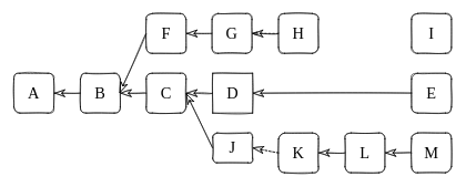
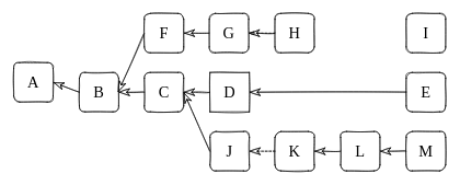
- <mxCell id="2" value="&lt;font data-font-src=&quot;https://fonts.googleapis.com/css?family=Gloria+Hallelujah&quot; style=&quot;font-size: 24px;&quot; face=&quot;Gloria Hallelujah&quot;&gt;A&lt;/font&gt;" style="rounded=1;whiteSpace=wrap;html=1;sketch=1;hachureGap=4;fontFamily=Architects Daughter;fontSource=https%3A%2F%2Ffonts.googleapis.com%2Fcss%3Ffamily%3DArchitects%2BDaughter;fontSize=20;fillColor=none;fillStyle=hachure;" vertex="1" parent="1"><mxGeometry x="20" y="110" width="60" height="60" as="geometry" /></mxCell>
+ <mxCell id="2" value="&lt;font data-font-src=&quot;https://fonts.googleapis.com/css?family=Gloria+Hallelujah&quot; style=&quot;font-size: 24px;&quot; face=&quot;Gloria Hallelujah&quot;&gt;A&lt;/font&gt;" style="rounded=1;whiteSpace=wrap;html=1;sketch=1;hachureGap=4;fontFamily=Architects Daughter;fontSource=https%3A%2F%2Ffonts.googleapis.com%2Fcss%3Ffamily%3DArchitects%2BDaughter;fontSize=20;fillColor=none;fillStyle=hachure;" vertex="1" parent="1"><mxGeometry x="20" y="95" width="60" height="60" as="geometry" /></mxCell>
- <mxCell id="11" value="J" style="rounded=1;whiteSpace=wrap;html=1;sketch=1;hachureGap=4;fontFamily=Gloria Hallelujah;fontSource=https%3A%2F%2Ffonts.googleapis.com%2Fcss%3Ffamily%3DGloria%2BHallelujah;fontSize=24;fillColor=none;fillStyle=hachure;" vertex="1" parent="1"><mxGeometry x="319" y="200" width="60" height="45" as="geometry" /></mxCell>
+ <mxCell id="11" value="J" style="rounded=1;whiteSpace=wrap;html=1;sketch=1;hachureGap=4;fontFamily=Gloria Hallelujah;fontSource=https%3A%2F%2Ffonts.googleapis.com%2Fcss%3Ffamily%3DGloria%2BHallelujah;fontSize=24;fillColor=none;fillStyle=hachure;" vertex="1" parent="1"><mxGeometry x="319" y="200" width="60" height="60" as="geometry" /></mxCell>
